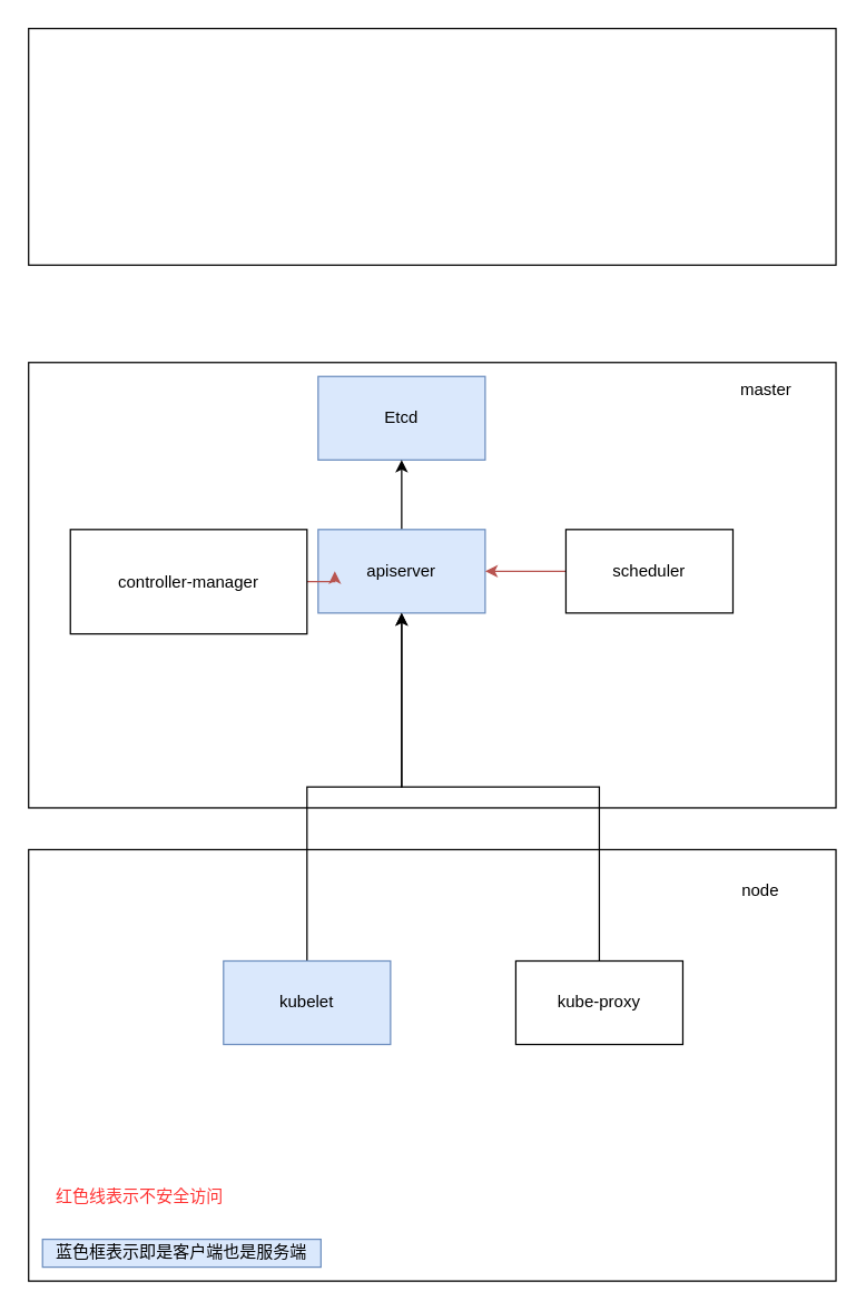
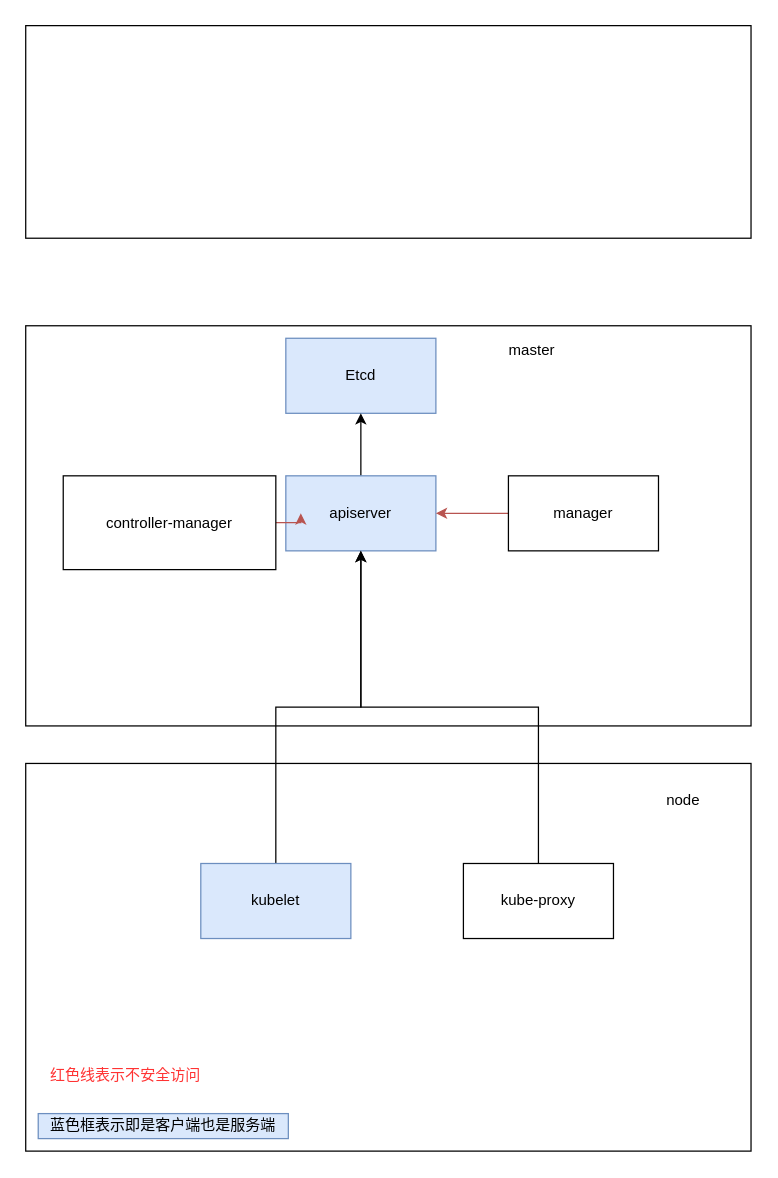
- <mxCell id="15" value="master" style="text;html=1;strokeColor=none;fillColor=none;align=center;verticalAlign=middle;whiteSpace=wrap;rounded=0;" parent="1" vertex="1"><mxGeometry x="530" y="270" width="40" height="20" as="geometry" /></mxCell>
+ <mxCell id="15" value="master" style="text;html=1;strokeColor=none;fillColor=none;align=center;verticalAlign=middle;whiteSpace=wrap;rounded=0;" parent="1" vertex="1"><mxGeometry x="405" y="270" width="40" height="20" as="geometry" /></mxCell>
- <mxCell id="9" value="scheduler" style="rounded=0;whiteSpace=wrap;html=1;" parent="1" vertex="1"><mxGeometry x="406" y="380" width="120" height="60" as="geometry" /></mxCell>
+ <mxCell id="9" value="manager" style="rounded=0;whiteSpace=wrap;html=1;" parent="1" vertex="1"><mxGeometry x="406" y="380" width="120" height="60" as="geometry" /></mxCell>
